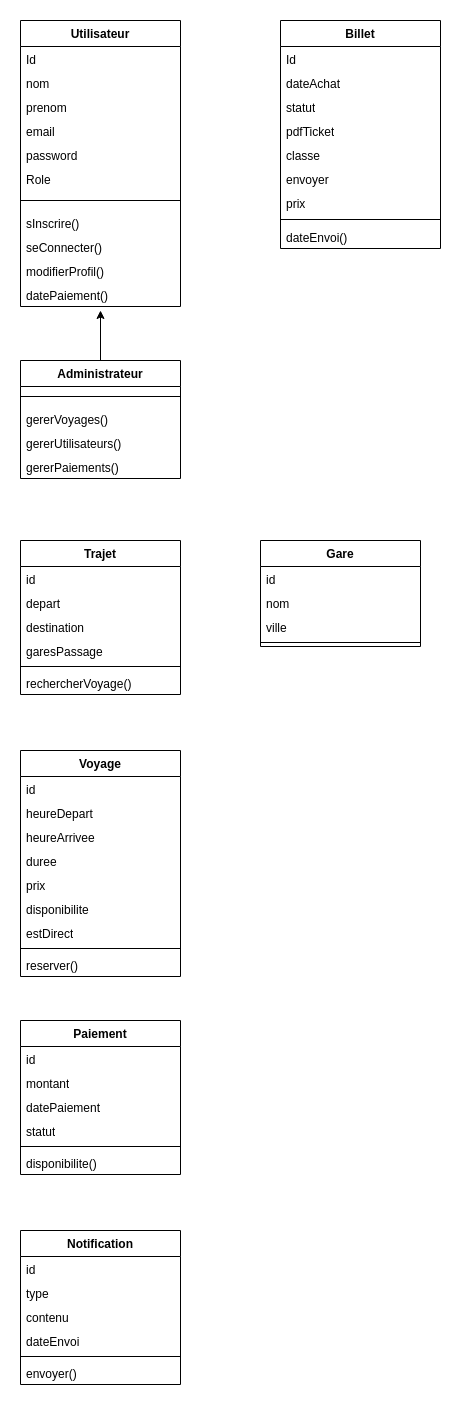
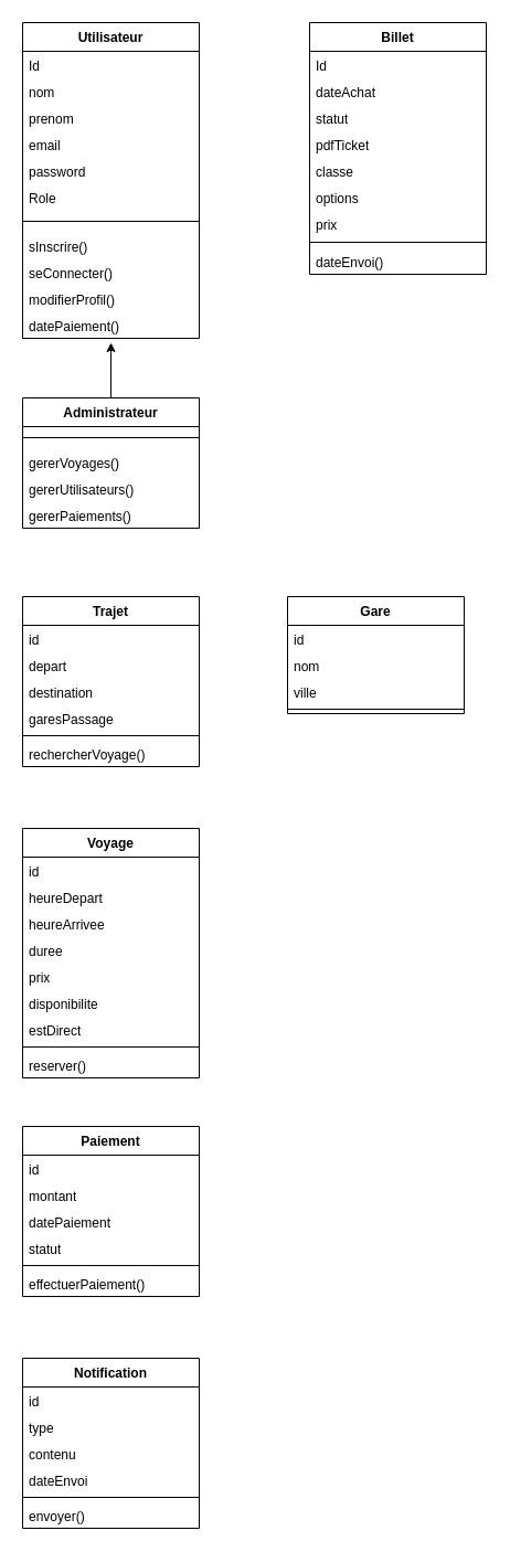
- <mxCell id="27" value="envoyer" style="text;strokeColor=none;fillColor=none;align=left;verticalAlign=top;spacingLeft=4;spacingRight=4;overflow=hidden;rotatable=0;points=[[0,0.5],[1,0.5]];portConstraint=eastwest;whiteSpace=wrap;html=1;" vertex="1" parent="21"><mxGeometry y="146" width="160" height="24" as="geometry" /></mxCell>
+ <mxCell id="27" value="options" style="text;strokeColor=none;fillColor=none;align=left;verticalAlign=top;spacingLeft=4;spacingRight=4;overflow=hidden;rotatable=0;points=[[0,0.5],[1,0.5]];portConstraint=eastwest;whiteSpace=wrap;html=1;" vertex="1" parent="21"><mxGeometry y="146" width="160" height="24" as="geometry" /></mxCell>
- <mxCell id="58" value="disponibilite()" style="text;strokeColor=none;fillColor=none;align=left;verticalAlign=top;spacingLeft=4;spacingRight=4;overflow=hidden;rotatable=0;points=[[0,0.5],[1,0.5]];portConstraint=eastwest;whiteSpace=wrap;html=1;" vertex="1" parent="52"><mxGeometry y="130" width="160" height="24" as="geometry" /></mxCell>
+ <mxCell id="58" value="effectuerPaiement()" style="text;strokeColor=none;fillColor=none;align=left;verticalAlign=top;spacingLeft=4;spacingRight=4;overflow=hidden;rotatable=0;points=[[0,0.5],[1,0.5]];portConstraint=eastwest;whiteSpace=wrap;html=1;" vertex="1" parent="52"><mxGeometry y="130" width="160" height="24" as="geometry" /></mxCell>
